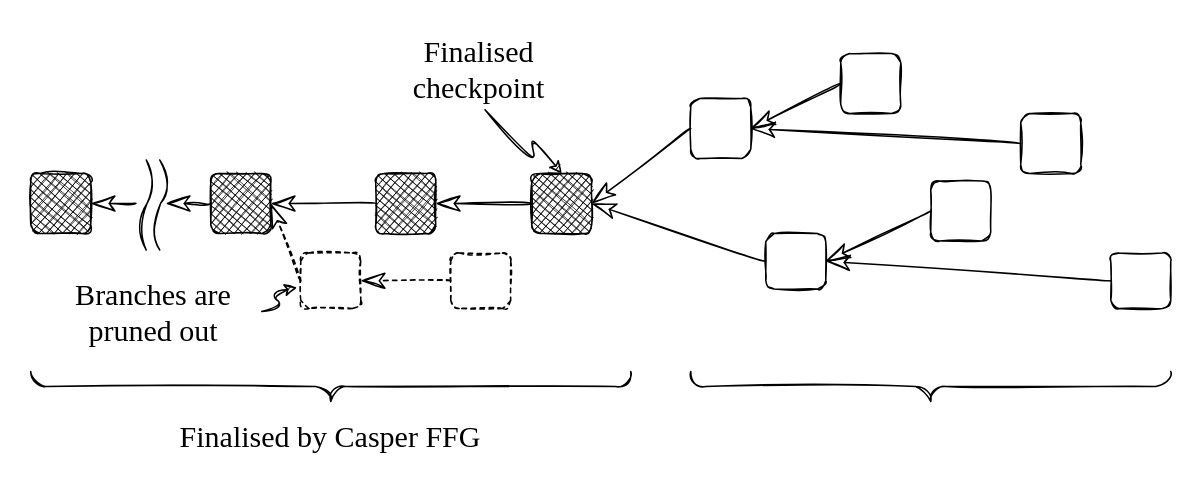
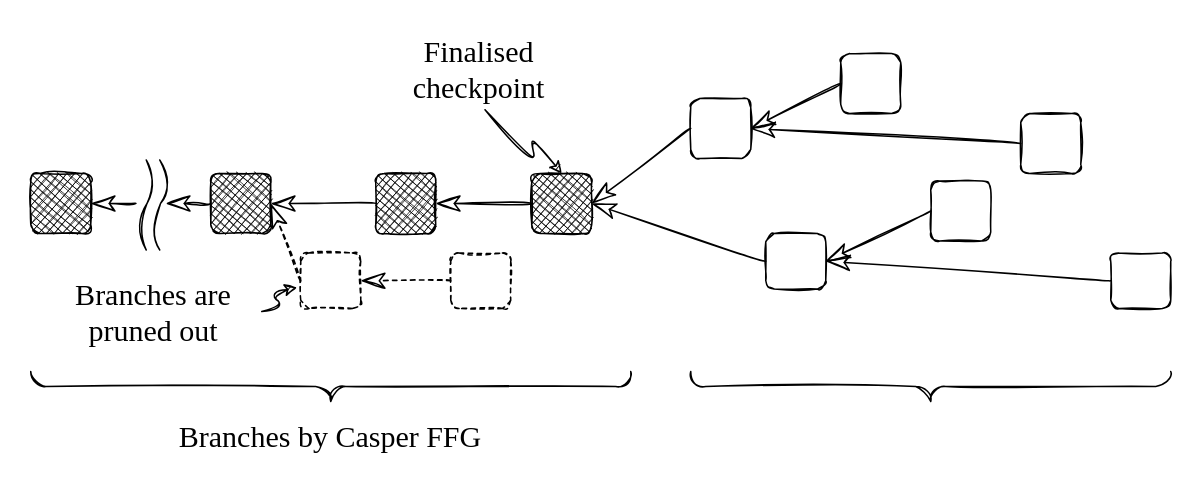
- <mxCell id="25" value="Finalised by Casper FFG" style="text;html=1;strokeColor=none;fillColor=none;align=center;verticalAlign=middle;whiteSpace=wrap;rounded=0;sketch=1;fontFamily=Gloria Hallelujah;fontSource=https%3A%2F%2Ffonts.googleapis.com%2Fcss%3Ffamily%3DGloria%2BHallelujah;fontSize=20;" vertex="1" parent="1"><mxGeometry x="90" y="275" width="260" height="30" as="geometry" /></mxCell>
+ <mxCell id="25" value="Branches by Casper FFG" style="text;html=1;strokeColor=none;fillColor=none;align=center;verticalAlign=middle;whiteSpace=wrap;rounded=0;sketch=1;fontFamily=Gloria Hallelujah;fontSource=https%3A%2F%2Ffonts.googleapis.com%2Fcss%3Ffamily%3DGloria%2BHallelujah;fontSize=20;" vertex="1" parent="1"><mxGeometry x="90" y="275" width="260" height="30" as="geometry" /></mxCell>
